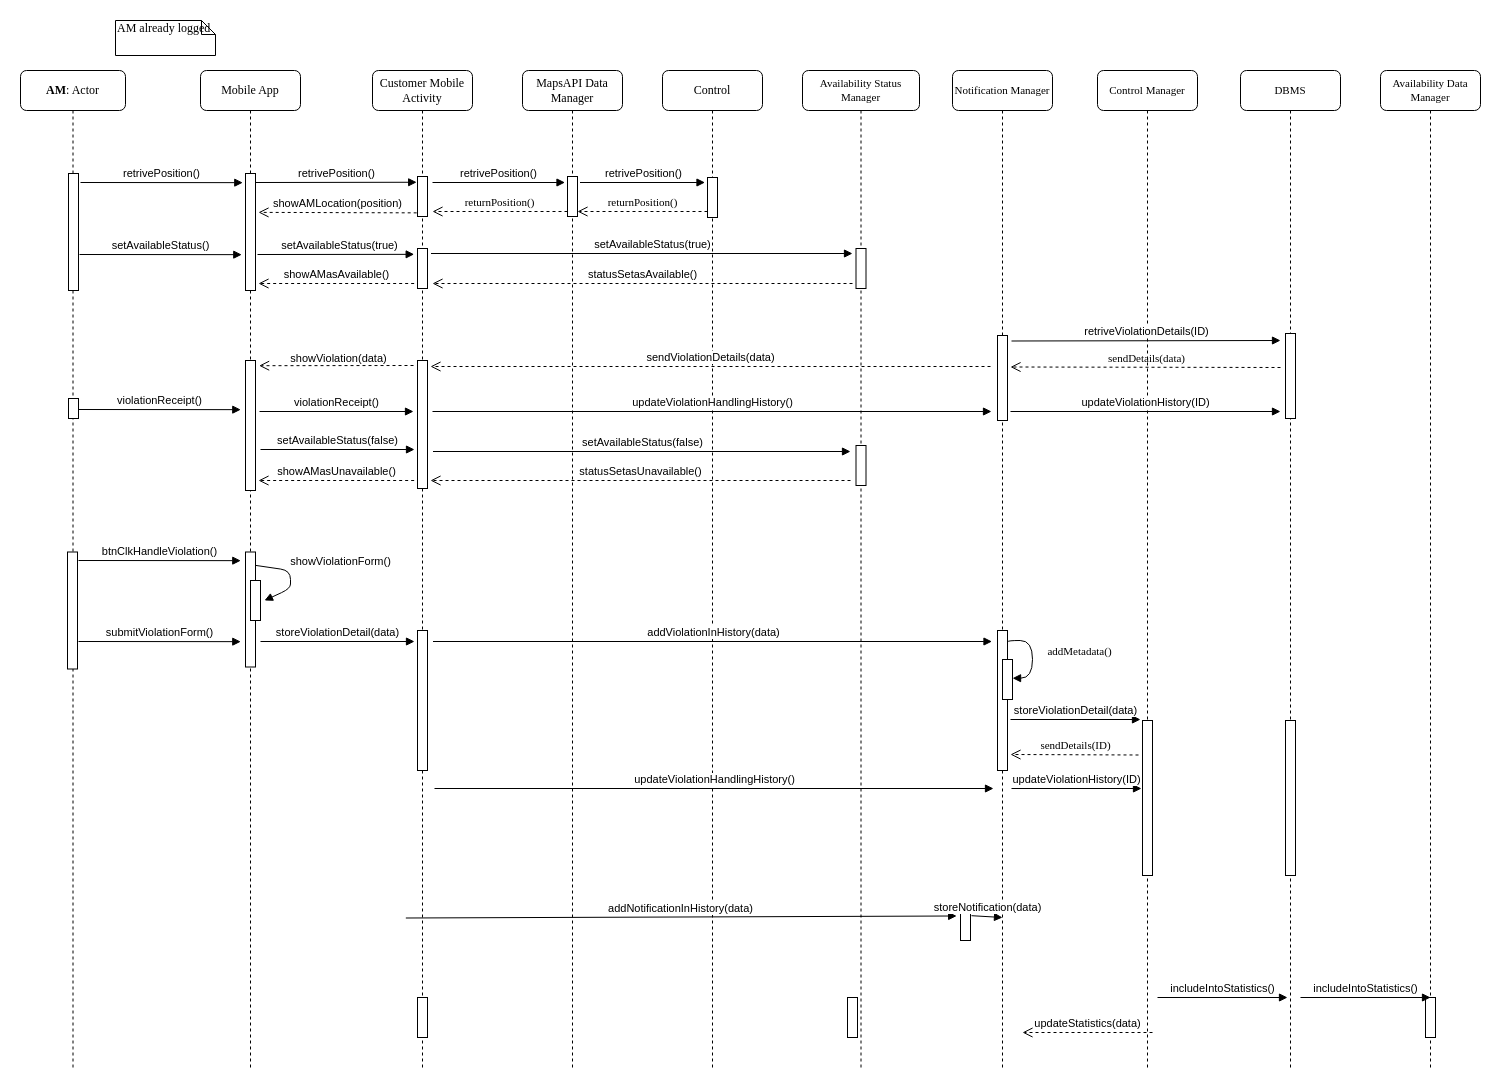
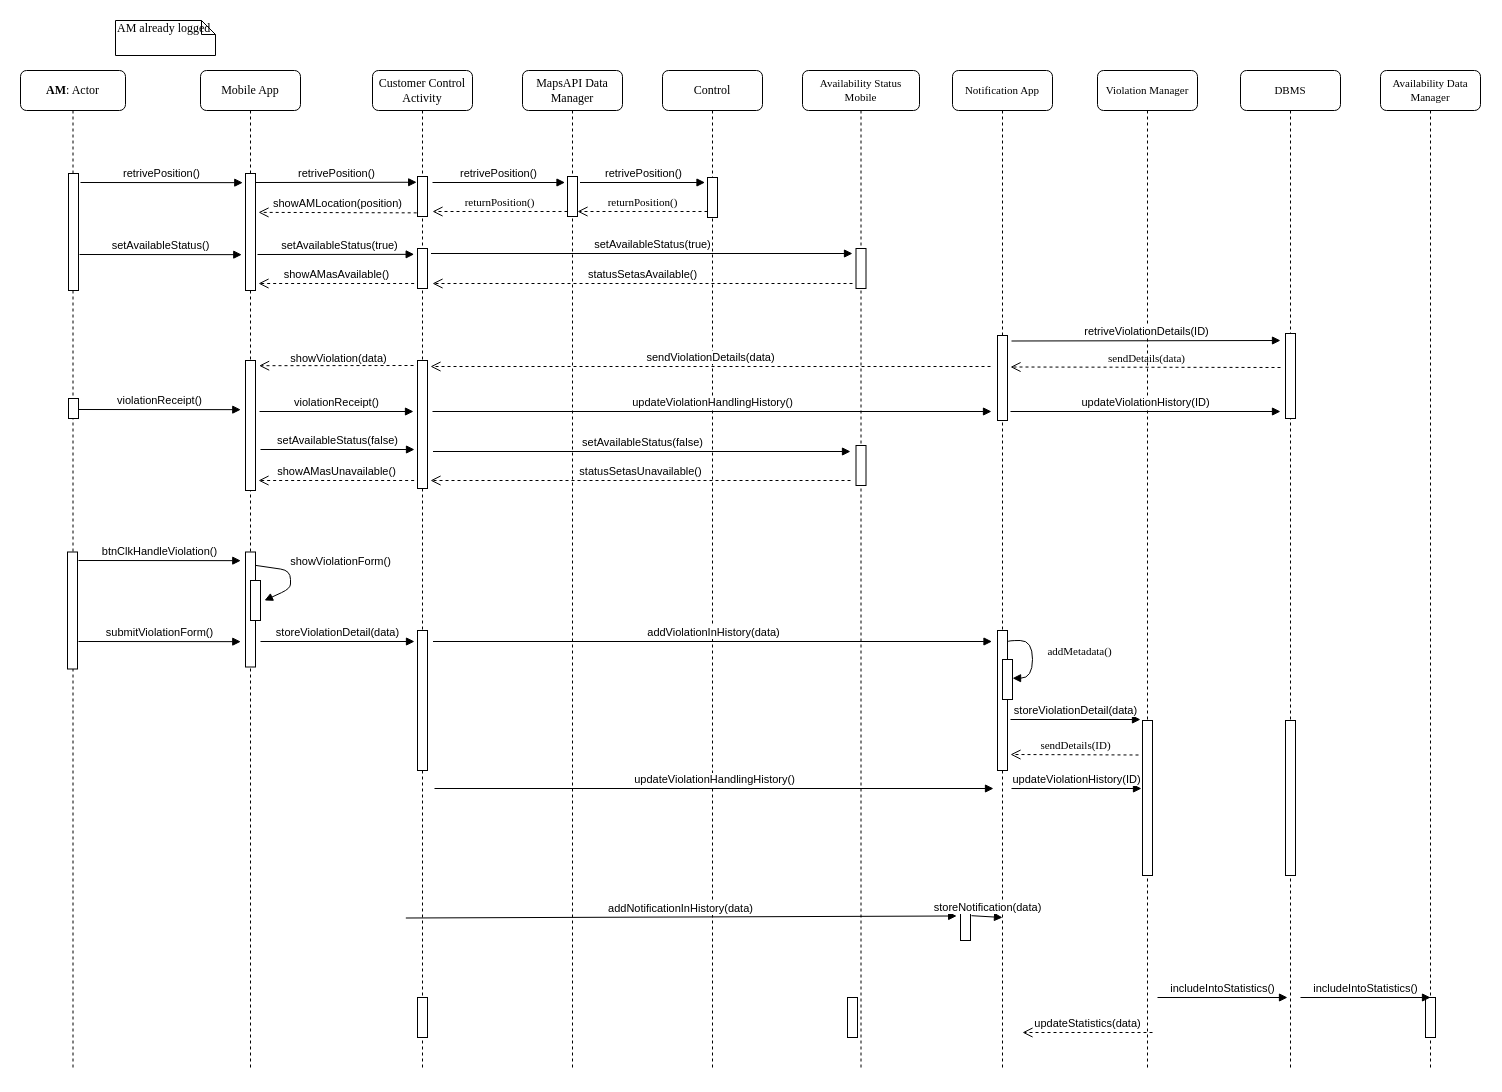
- <mxCell id="38" value="Customer Mobile Activity" style="shape=umlLifeline;perimeter=lifelinePerimeter;whiteSpace=wrap;html=1;container=1;collapsible=0;recursiveResize=0;outlineConnect=0;rounded=1;shadow=0;comic=0;labelBackgroundColor=none;strokeWidth=1;fontFamily=Verdana;fontSize=12;align=center;size=40;" vertex="1" parent="1"><mxGeometry x="372" y="70" width="100" height="1000" as="geometry" /></mxCell>
+ <mxCell id="38" value="Customer Control Activity" style="shape=umlLifeline;perimeter=lifelinePerimeter;whiteSpace=wrap;html=1;container=1;collapsible=0;recursiveResize=0;outlineConnect=0;rounded=1;shadow=0;comic=0;labelBackgroundColor=none;strokeWidth=1;fontFamily=Verdana;fontSize=12;align=center;size=40;" vertex="1" parent="1"><mxGeometry x="372" y="70" width="100" height="1000" as="geometry" /></mxCell>
- <mxCell id="34" value="Availability Status Manager " style="shape=umlLifeline;perimeter=lifelinePerimeter;whiteSpace=wrap;html=1;container=1;collapsible=0;recursiveResize=0;outlineConnect=0;rounded=1;shadow=0;comic=0;labelBackgroundColor=none;strokeWidth=1;fontFamily=Verdana;fontSize=11;align=center;" vertex="1" parent="1"><mxGeometry x="802" y="70" width="117" height="1000" as="geometry" /></mxCell>
+ <mxCell id="34" value="Availability Status Mobile " style="shape=umlLifeline;perimeter=lifelinePerimeter;whiteSpace=wrap;html=1;container=1;collapsible=0;recursiveResize=0;outlineConnect=0;rounded=1;shadow=0;comic=0;labelBackgroundColor=none;strokeWidth=1;fontFamily=Verdana;fontSize=11;align=center;" vertex="1" parent="1"><mxGeometry x="802" y="70" width="117" height="1000" as="geometry" /></mxCell>
- <mxCell id="14" value="Notification Manager" style="shape=umlLifeline;perimeter=lifelinePerimeter;whiteSpace=wrap;html=1;container=1;collapsible=0;recursiveResize=0;outlineConnect=0;rounded=1;shadow=0;comic=0;labelBackgroundColor=none;strokeWidth=1;fontFamily=Verdana;fontSize=11;align=center;" vertex="1" parent="1"><mxGeometry x="952" y="70" width="100" height="1000" as="geometry" /></mxCell>
+ <mxCell id="14" value="Notification App" style="shape=umlLifeline;perimeter=lifelinePerimeter;whiteSpace=wrap;html=1;container=1;collapsible=0;recursiveResize=0;outlineConnect=0;rounded=1;shadow=0;comic=0;labelBackgroundColor=none;strokeWidth=1;fontFamily=Verdana;fontSize=11;align=center;" vertex="1" parent="1"><mxGeometry x="952" y="70" width="100" height="1000" as="geometry" /></mxCell>
- <mxCell id="2" value="Control Manager" style="shape=umlLifeline;perimeter=lifelinePerimeter;whiteSpace=wrap;html=1;container=1;collapsible=0;recursiveResize=0;outlineConnect=0;rounded=1;shadow=0;comic=0;labelBackgroundColor=none;strokeWidth=1;fontFamily=Verdana;fontSize=11;align=center;" vertex="1" parent="1"><mxGeometry x="1097" y="70" width="100" height="1000" as="geometry" /></mxCell>
+ <mxCell id="2" value="Violation Manager" style="shape=umlLifeline;perimeter=lifelinePerimeter;whiteSpace=wrap;html=1;container=1;collapsible=0;recursiveResize=0;outlineConnect=0;rounded=1;shadow=0;comic=0;labelBackgroundColor=none;strokeWidth=1;fontFamily=Verdana;fontSize=11;align=center;" vertex="1" parent="1"><mxGeometry x="1097" y="70" width="100" height="1000" as="geometry" /></mxCell>
